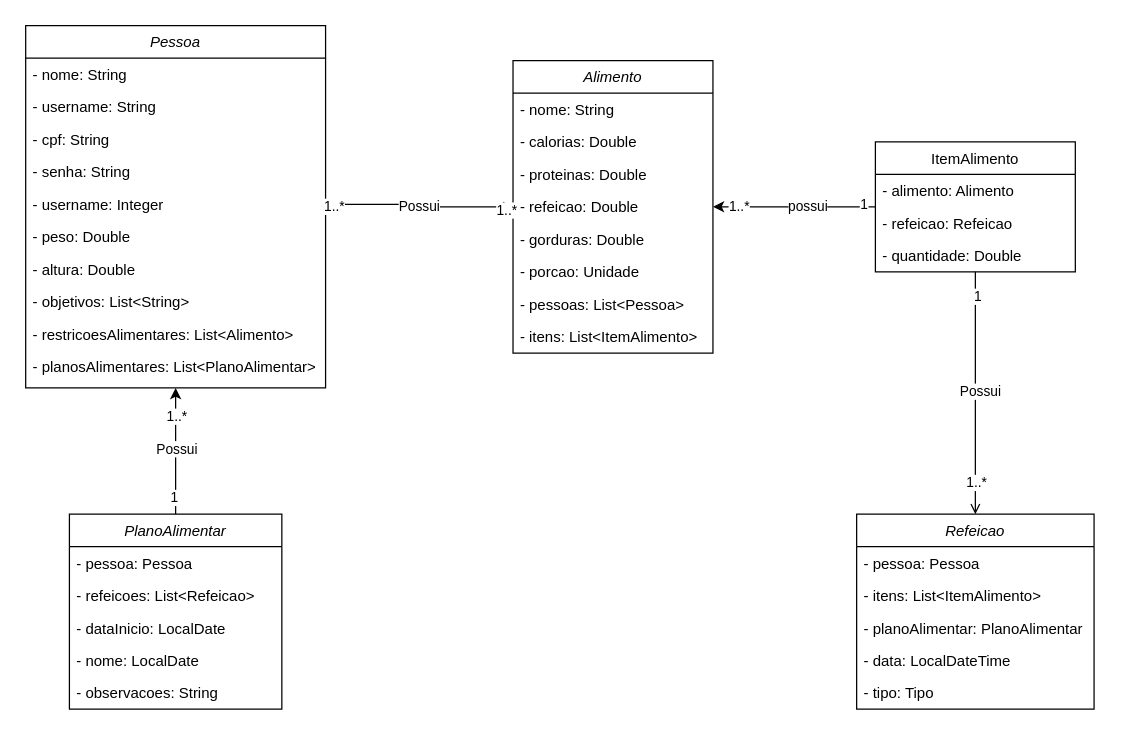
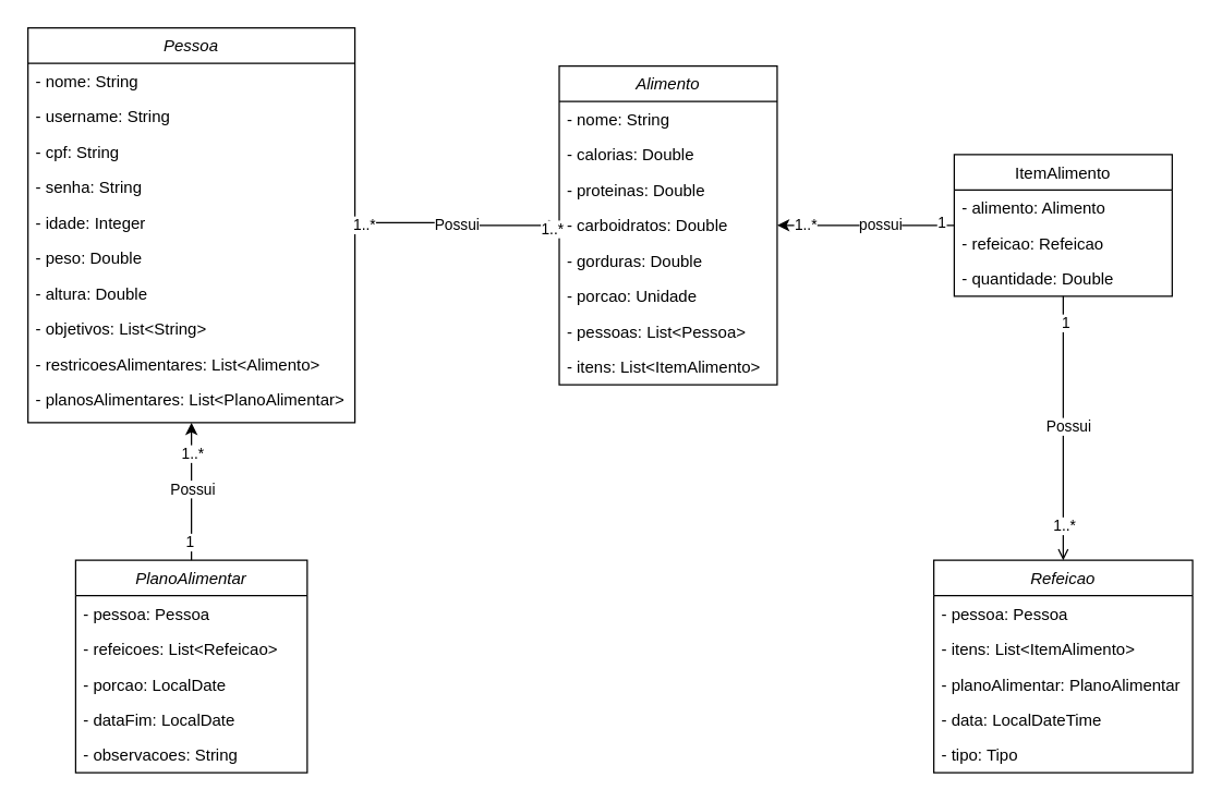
- <mxCell id="28" value="- username: Integer" style="text;align=left;verticalAlign=top;spacingLeft=4;spacingRight=4;overflow=hidden;rotatable=0;points=[[0,0.5],[1,0.5]];portConstraint=eastwest;rounded=0;shadow=0;html=0;" parent="23" vertex="1"><mxGeometry y="130" width="240" height="26" as="geometry" /></mxCell>
+ <mxCell id="28" value="- idade: Integer" style="text;align=left;verticalAlign=top;spacingLeft=4;spacingRight=4;overflow=hidden;rotatable=0;points=[[0,0.5],[1,0.5]];portConstraint=eastwest;rounded=0;shadow=0;html=0;" parent="23" vertex="1"><mxGeometry y="130" width="240" height="26" as="geometry" /></mxCell>
- <mxCell id="6" value="- refeicao: Double" style="text;align=left;verticalAlign=top;spacingLeft=4;spacingRight=4;overflow=hidden;rotatable=0;points=[[0,0.5],[1,0.5]];portConstraint=eastwest;rounded=0;shadow=0;html=0;" parent="2" vertex="1"><mxGeometry y="104" width="160" height="26" as="geometry" /></mxCell>
+ <mxCell id="6" value="- carboidratos: Double" style="text;align=left;verticalAlign=top;spacingLeft=4;spacingRight=4;overflow=hidden;rotatable=0;points=[[0,0.5],[1,0.5]];portConstraint=eastwest;rounded=0;shadow=0;html=0;" parent="2" vertex="1"><mxGeometry y="104" width="160" height="26" as="geometry" /></mxCell>
- <mxCell id="41" value="- dataInicio: LocalDate" style="text;align=left;verticalAlign=top;spacingLeft=4;spacingRight=4;overflow=hidden;rotatable=0;points=[[0,0.5],[1,0.5]];portConstraint=eastwest;rounded=0;shadow=0;html=0;" parent="38" vertex="1"><mxGeometry y="78" width="170" height="26" as="geometry" /></mxCell>
+ <mxCell id="41" value="- porcao: LocalDate" style="text;align=left;verticalAlign=top;spacingLeft=4;spacingRight=4;overflow=hidden;rotatable=0;points=[[0,0.5],[1,0.5]];portConstraint=eastwest;rounded=0;shadow=0;html=0;" parent="38" vertex="1"><mxGeometry y="78" width="170" height="26" as="geometry" /></mxCell>
- <mxCell id="42" value="- nome: LocalDate" style="text;align=left;verticalAlign=top;spacingLeft=4;spacingRight=4;overflow=hidden;rotatable=0;points=[[0,0.5],[1,0.5]];portConstraint=eastwest;rounded=0;shadow=0;html=0;" parent="38" vertex="1"><mxGeometry y="104" width="170" height="26" as="geometry" /></mxCell>
+ <mxCell id="42" value="- dataFim: LocalDate" style="text;align=left;verticalAlign=top;spacingLeft=4;spacingRight=4;overflow=hidden;rotatable=0;points=[[0,0.5],[1,0.5]];portConstraint=eastwest;rounded=0;shadow=0;html=0;" parent="38" vertex="1"><mxGeometry y="104" width="170" height="26" as="geometry" /></mxCell>
